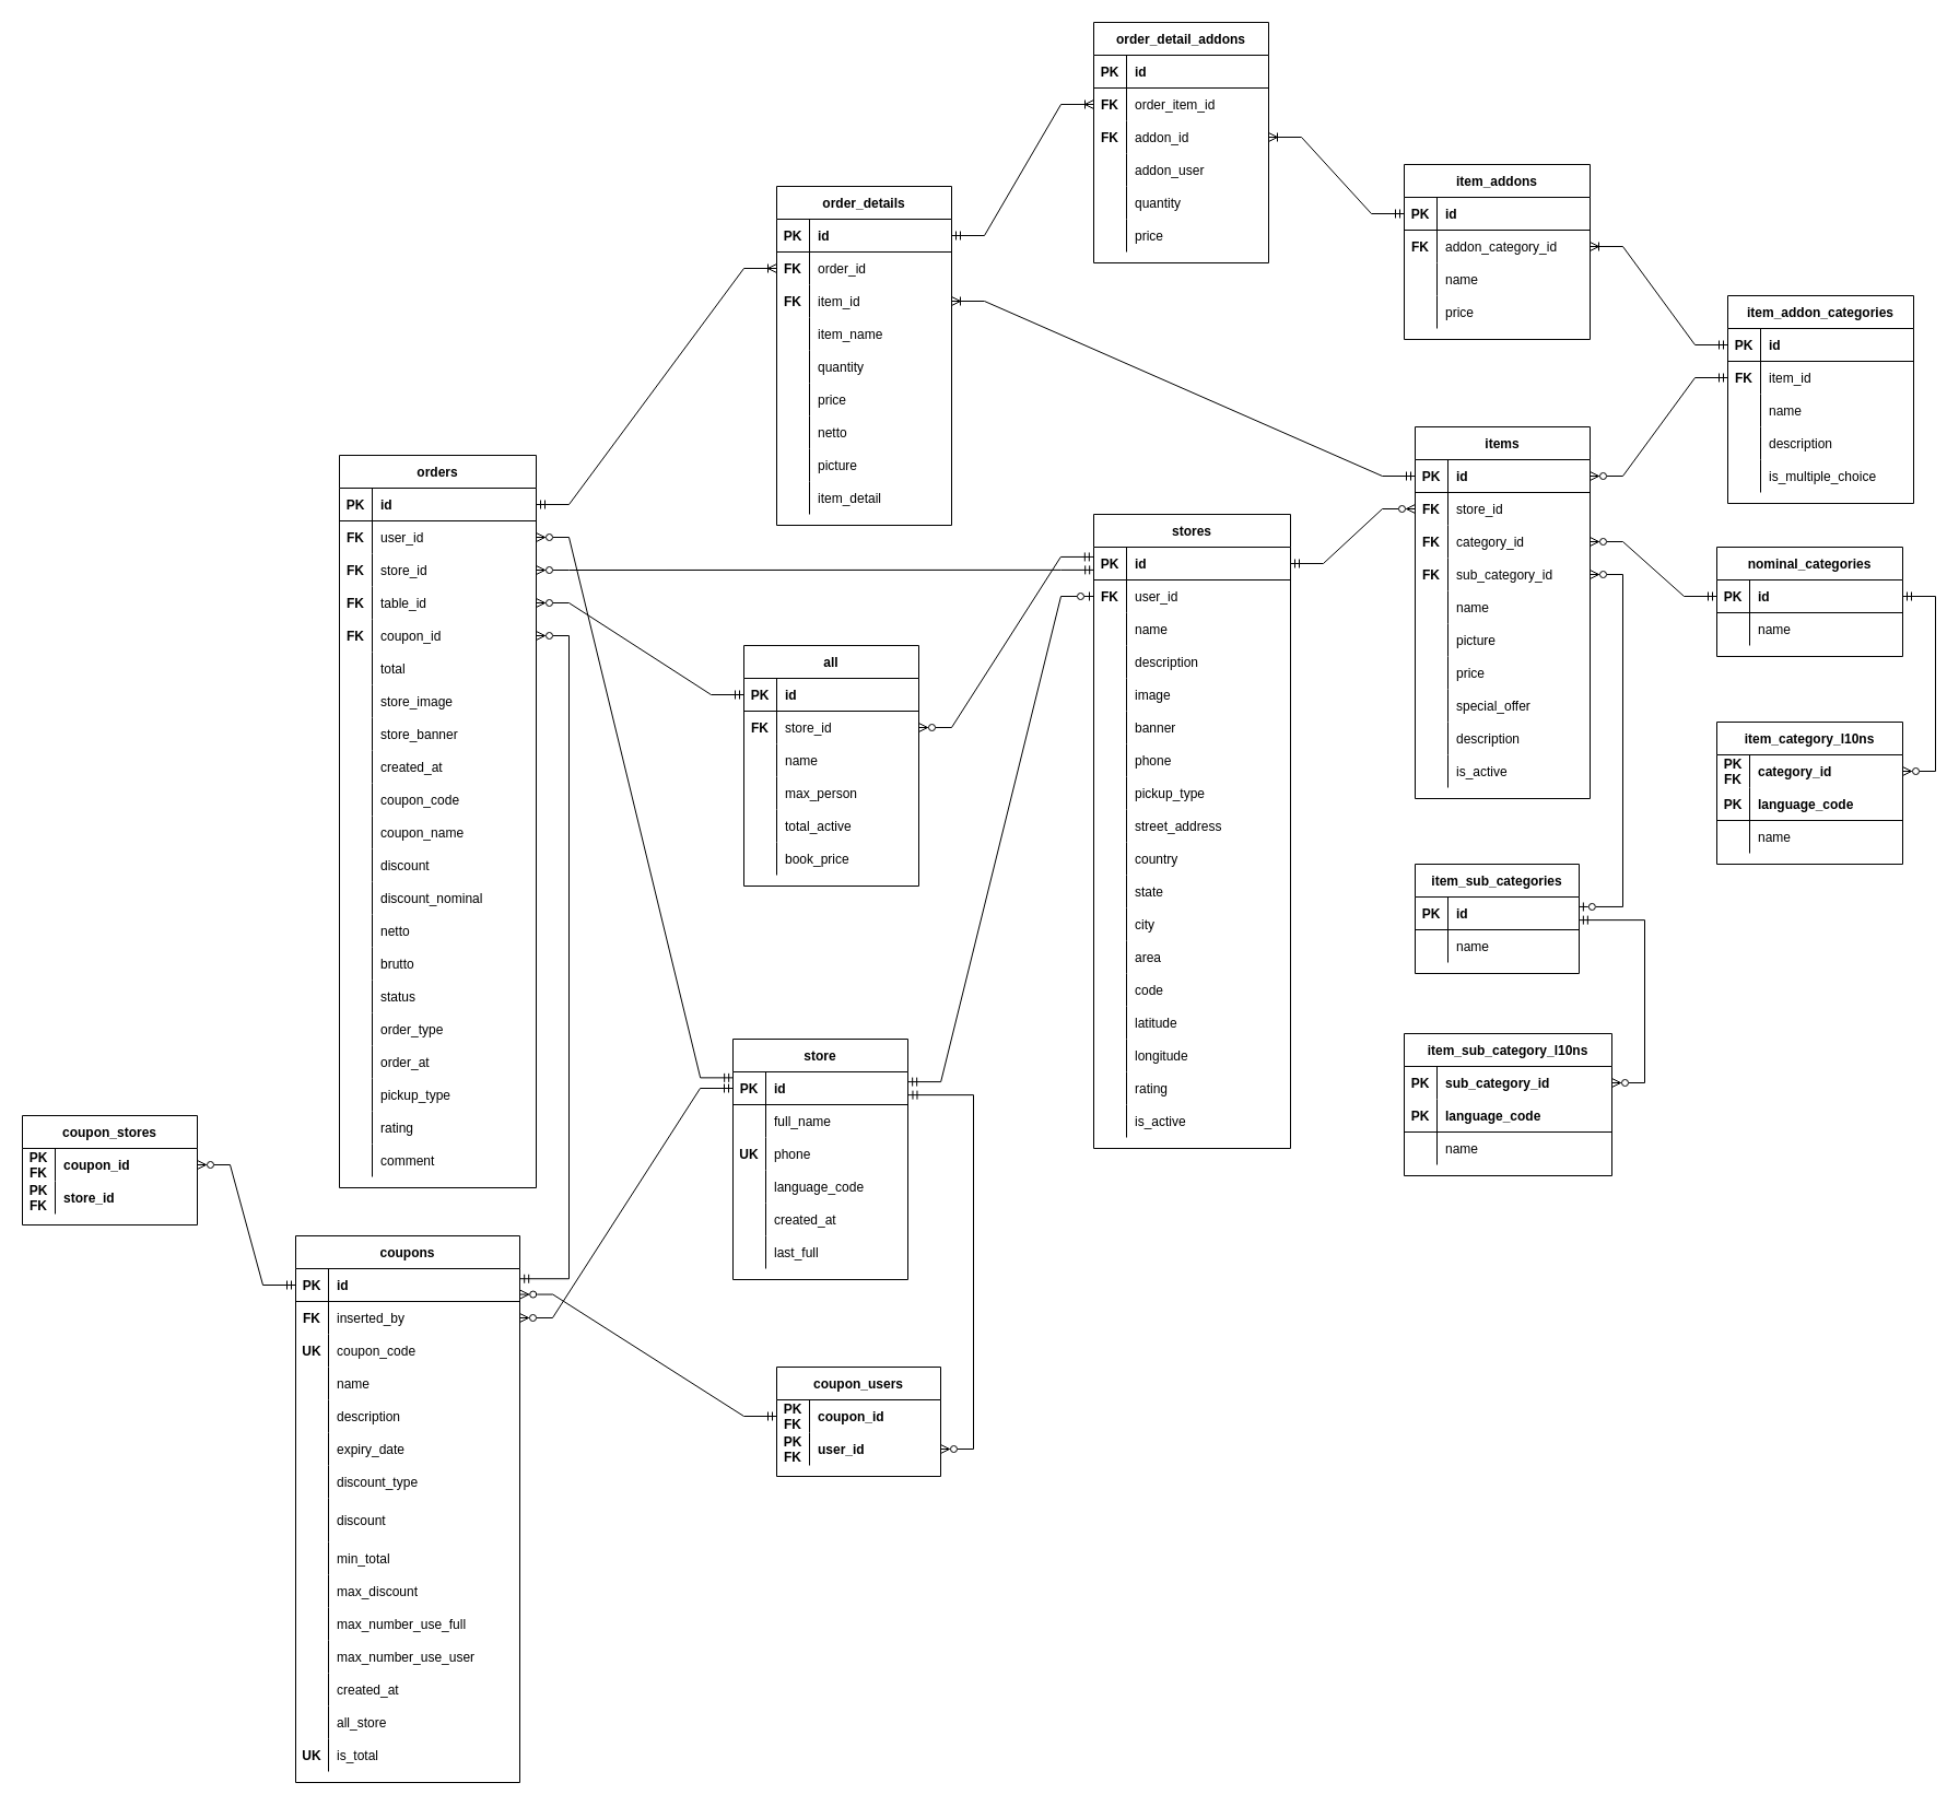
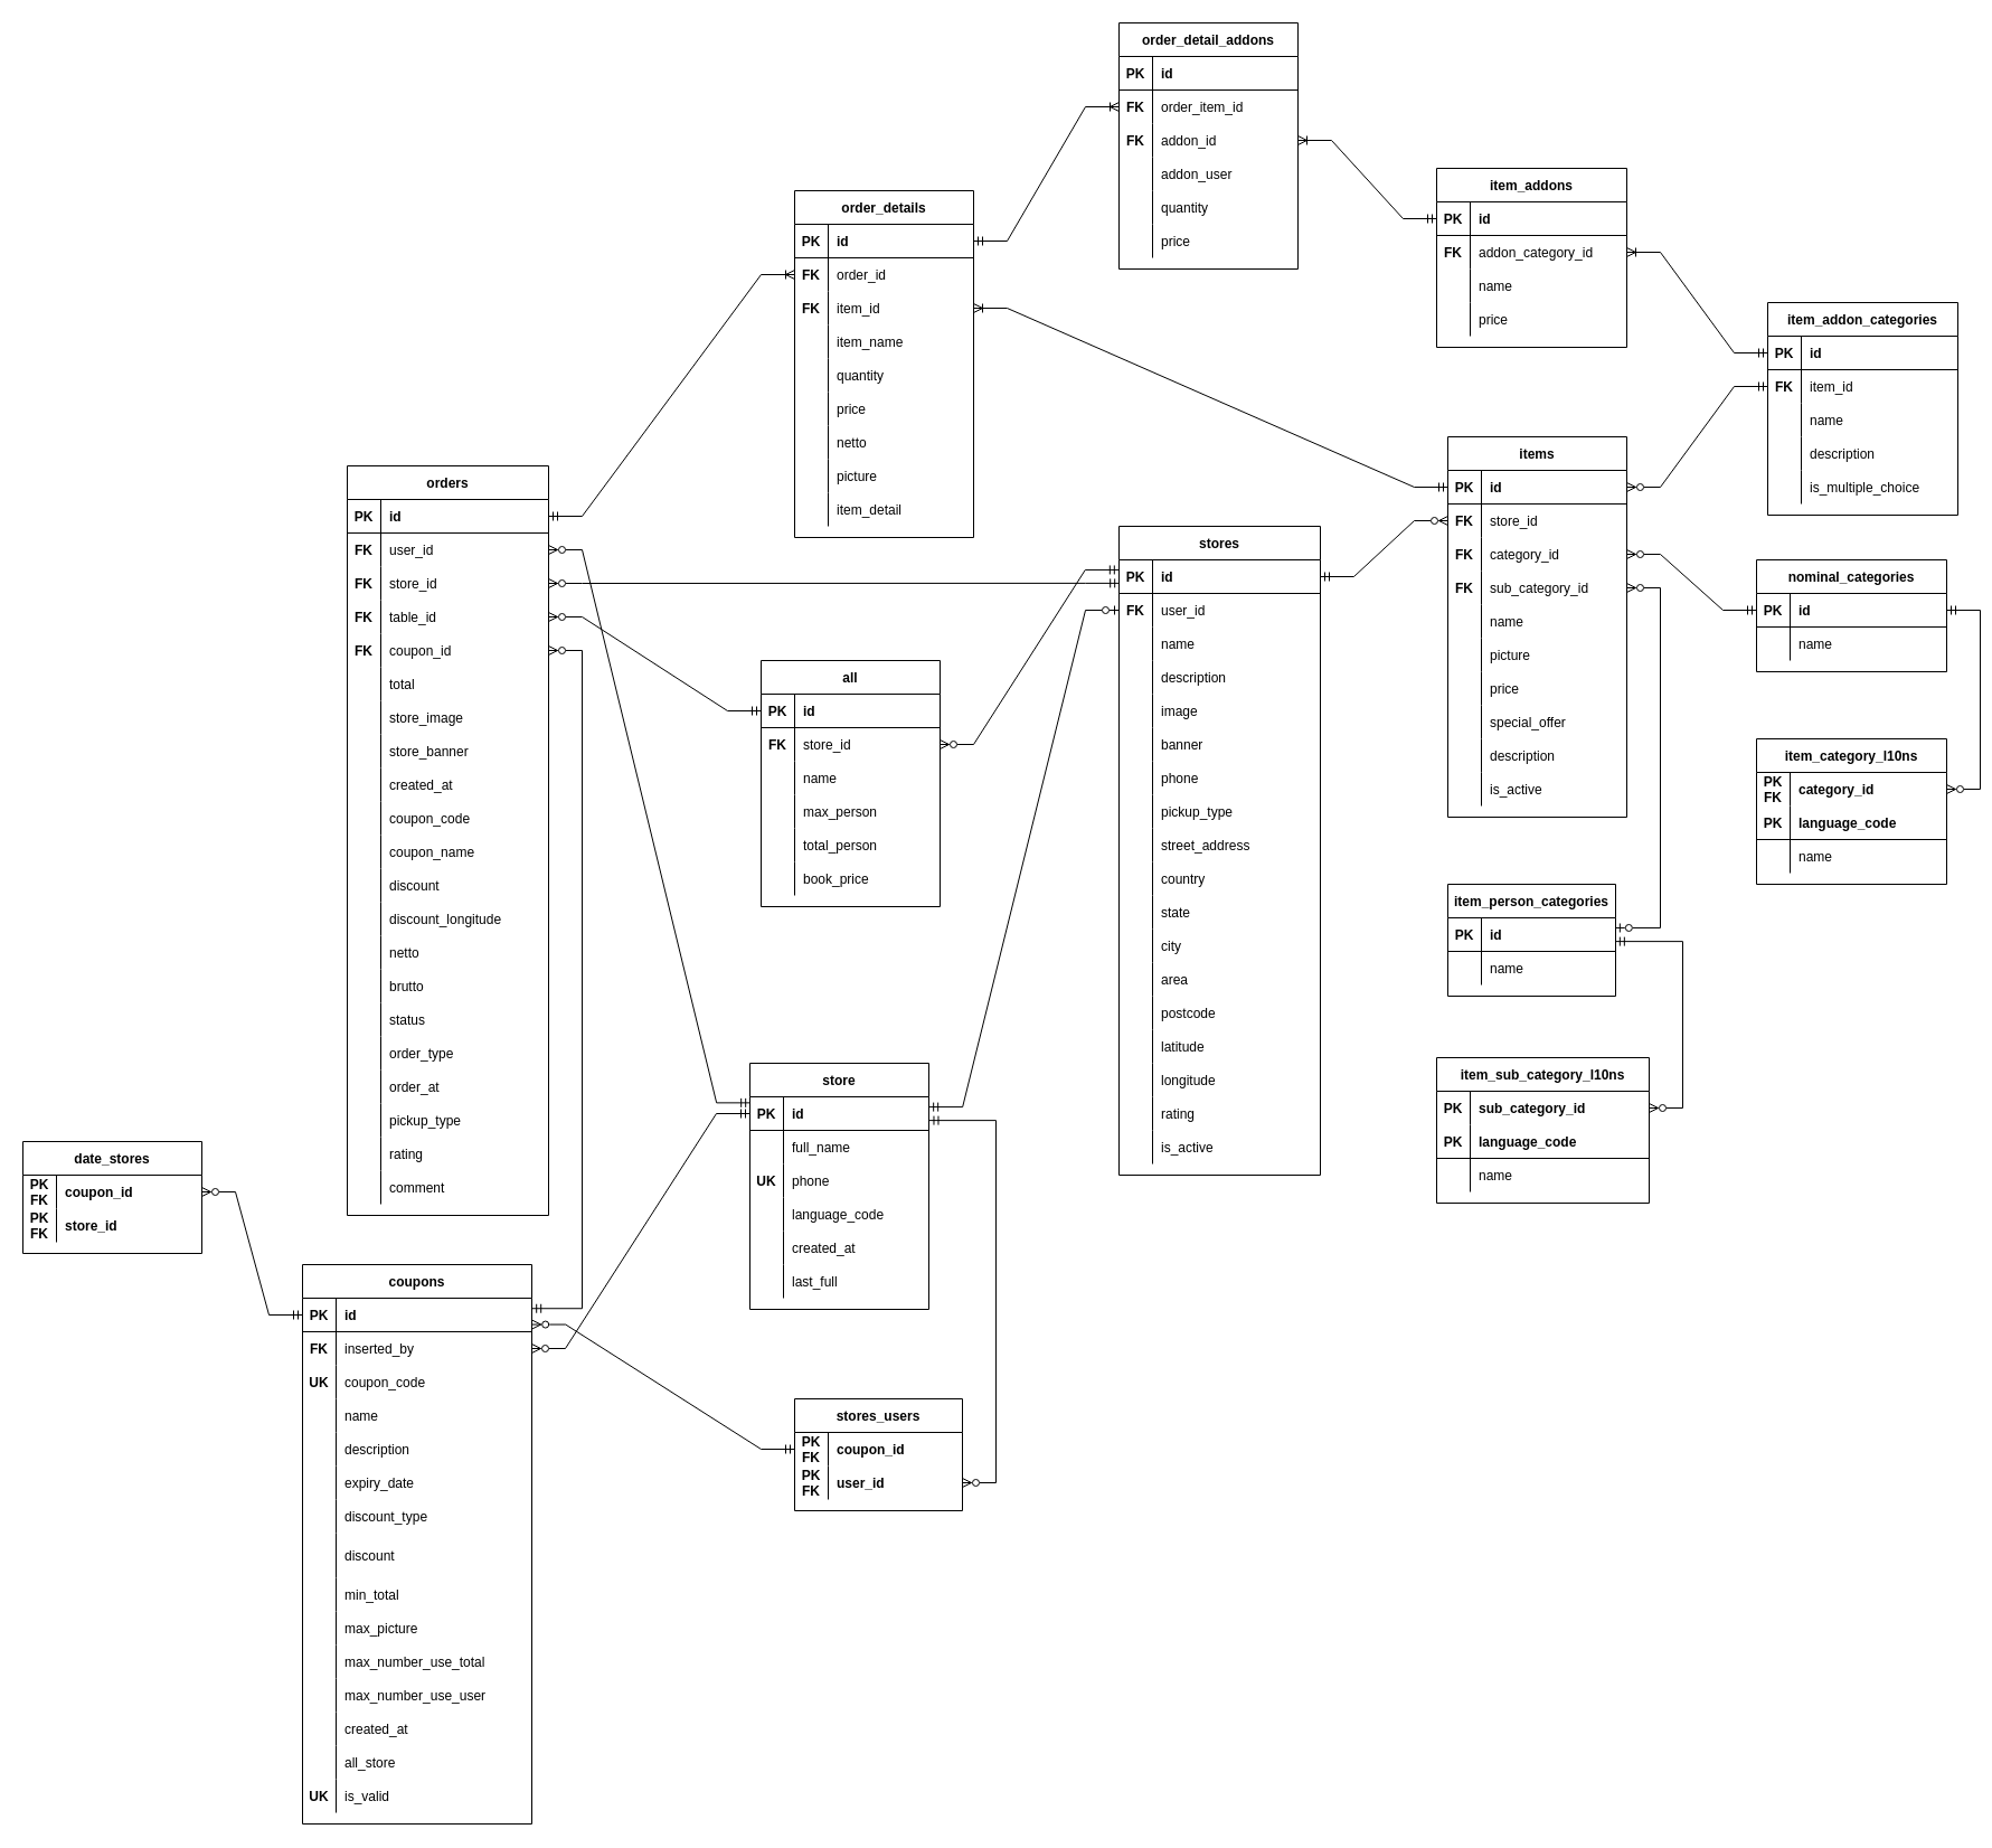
- <mxCell id="356" value="total_active  " style="shape=partialRectangle;connectable=0;fillColor=none;top=0;left=0;bottom=0;right=0;align=left;spacingLeft=6;overflow=hidden;" parent="354" vertex="1"><mxGeometry x="30" width="130" height="30" as="geometry"><mxRectangle width="130" height="30" as="alternateBounds" /></mxGeometry></mxCell>
+ <mxCell id="356" value="total_person  " style="shape=partialRectangle;connectable=0;fillColor=none;top=0;left=0;bottom=0;right=0;align=left;spacingLeft=6;overflow=hidden;" parent="354" vertex="1"><mxGeometry x="30" width="130" height="30" as="geometry"><mxRectangle width="130" height="30" as="alternateBounds" /></mxGeometry></mxCell>
- <mxCell id="124" value="item_sub_categories" style="shape=table;startSize=30;container=1;collapsible=1;childLayout=tableLayout;fixedRows=1;rowLines=0;fontStyle=1;align=center;resizeLast=1;" parent="1" vertex="1"><mxGeometry x="1294" y="790" width="150" height="100" as="geometry" /></mxCell>
+ <mxCell id="124" value="item_person_categories" style="shape=table;startSize=30;container=1;collapsible=1;childLayout=tableLayout;fixedRows=1;rowLines=0;fontStyle=1;align=center;resizeLast=1;" parent="1" vertex="1"><mxGeometry x="1294" y="790" width="150" height="100" as="geometry" /></mxCell>
- <mxCell id="262" value="discount_nominal  " style="shape=partialRectangle;connectable=0;fillColor=none;top=0;left=0;bottom=0;right=0;align=left;spacingLeft=6;overflow=hidden;" parent="260" vertex="1"><mxGeometry x="30" width="150" height="30" as="geometry"><mxRectangle width="150" height="30" as="alternateBounds" /></mxGeometry></mxCell>
+ <mxCell id="262" value="discount_longitude  " style="shape=partialRectangle;connectable=0;fillColor=none;top=0;left=0;bottom=0;right=0;align=left;spacingLeft=6;overflow=hidden;" parent="260" vertex="1"><mxGeometry x="30" width="150" height="30" as="geometry"><mxRectangle width="150" height="30" as="alternateBounds" /></mxGeometry></mxCell>
- <mxCell id="63" value="code  " style="shape=partialRectangle;connectable=0;fillColor=none;top=0;left=0;bottom=0;right=0;align=left;spacingLeft=6;overflow=hidden;" parent="61" vertex="1"><mxGeometry x="30" width="150" height="30" as="geometry"><mxRectangle width="150" height="30" as="alternateBounds" /></mxGeometry></mxCell>
+ <mxCell id="63" value="postcode  " style="shape=partialRectangle;connectable=0;fillColor=none;top=0;left=0;bottom=0;right=0;align=left;spacingLeft=6;overflow=hidden;" parent="61" vertex="1"><mxGeometry x="30" width="150" height="30" as="geometry"><mxRectangle width="150" height="30" as="alternateBounds" /></mxGeometry></mxCell>
- <mxCell id="216" value="coupon_stores" style="shape=table;startSize=30;container=1;collapsible=1;childLayout=tableLayout;fixedRows=1;rowLines=0;fontStyle=1;align=center;resizeLast=1;" parent="1" vertex="1"><mxGeometry x="20" y="1020" width="160" height="100" as="geometry" /></mxCell>
+ <mxCell id="216" value="date_stores" style="shape=table;startSize=30;container=1;collapsible=1;childLayout=tableLayout;fixedRows=1;rowLines=0;fontStyle=1;align=center;resizeLast=1;" parent="1" vertex="1"><mxGeometry x="20" y="1020" width="160" height="100" as="geometry" /></mxCell>
- <mxCell id="334" value="coupon_users" style="shape=table;startSize=30;container=1;collapsible=1;childLayout=tableLayout;fixedRows=1;rowLines=0;fontStyle=1;align=center;resizeLast=1;" parent="1" vertex="1"><mxGeometry x="710" y="1250" width="150" height="100" as="geometry" /></mxCell>
+ <mxCell id="334" value="stores_users" style="shape=table;startSize=30;container=1;collapsible=1;childLayout=tableLayout;fixedRows=1;rowLines=0;fontStyle=1;align=center;resizeLast=1;" parent="1" vertex="1"><mxGeometry x="710" y="1250" width="150" height="100" as="geometry" /></mxCell>
- <mxCell id="200" value="max_discount  " style="shape=partialRectangle;connectable=0;fillColor=none;top=0;left=0;bottom=0;right=0;align=left;spacingLeft=6;overflow=hidden;" parent="198" vertex="1"><mxGeometry x="30" width="175" height="30" as="geometry"><mxRectangle width="175" height="30" as="alternateBounds" /></mxGeometry></mxCell>
+ <mxCell id="200" value="max_picture  " style="shape=partialRectangle;connectable=0;fillColor=none;top=0;left=0;bottom=0;right=0;align=left;spacingLeft=6;overflow=hidden;" parent="198" vertex="1"><mxGeometry x="30" width="175" height="30" as="geometry"><mxRectangle width="175" height="30" as="alternateBounds" /></mxGeometry></mxCell>
- <mxCell id="203" value="max_number_use_full  " style="shape=partialRectangle;connectable=0;fillColor=none;top=0;left=0;bottom=0;right=0;align=left;spacingLeft=6;overflow=hidden;" parent="201" vertex="1"><mxGeometry x="30" width="175" height="30" as="geometry"><mxRectangle width="175" height="30" as="alternateBounds" /></mxGeometry></mxCell>
+ <mxCell id="203" value="max_number_use_total  " style="shape=partialRectangle;connectable=0;fillColor=none;top=0;left=0;bottom=0;right=0;align=left;spacingLeft=6;overflow=hidden;" parent="201" vertex="1"><mxGeometry x="30" width="175" height="30" as="geometry"><mxRectangle width="175" height="30" as="alternateBounds" /></mxGeometry></mxCell>
- <mxCell id="215" value="is_total  " style="shape=partialRectangle;connectable=0;fillColor=none;top=0;left=0;bottom=0;right=0;align=left;spacingLeft=6;overflow=hidden;" parent="213" vertex="1"><mxGeometry x="30" width="175" height="30" as="geometry"><mxRectangle width="175" height="30" as="alternateBounds" /></mxGeometry></mxCell>
+ <mxCell id="215" value="is_valid  " style="shape=partialRectangle;connectable=0;fillColor=none;top=0;left=0;bottom=0;right=0;align=left;spacingLeft=6;overflow=hidden;" parent="213" vertex="1"><mxGeometry x="30" width="175" height="30" as="geometry"><mxRectangle width="175" height="30" as="alternateBounds" /></mxGeometry></mxCell>
